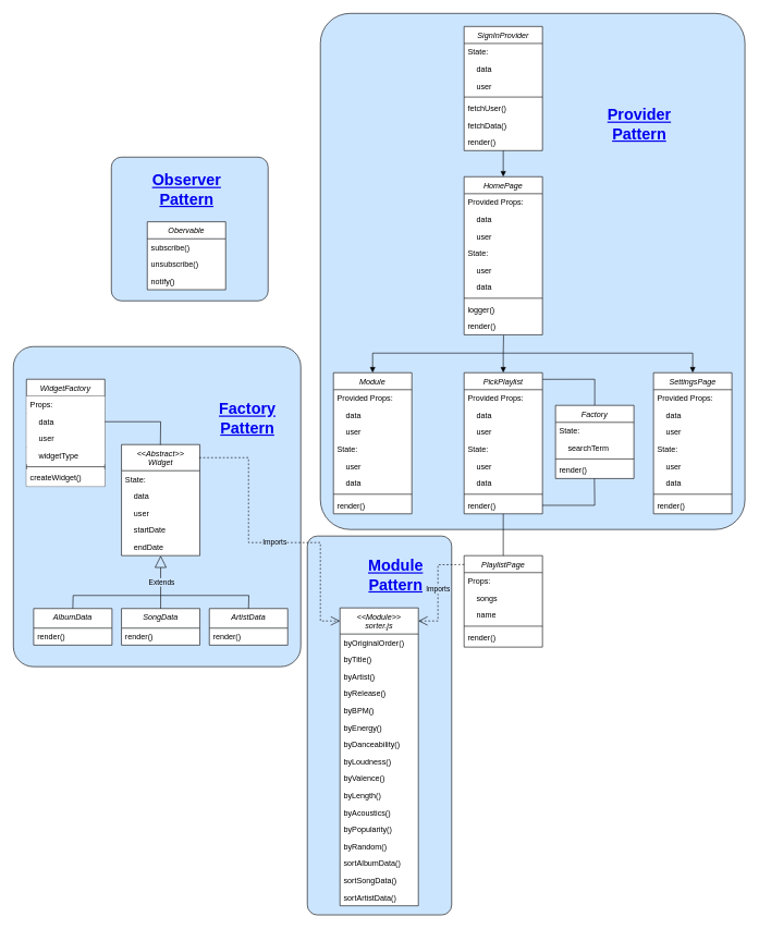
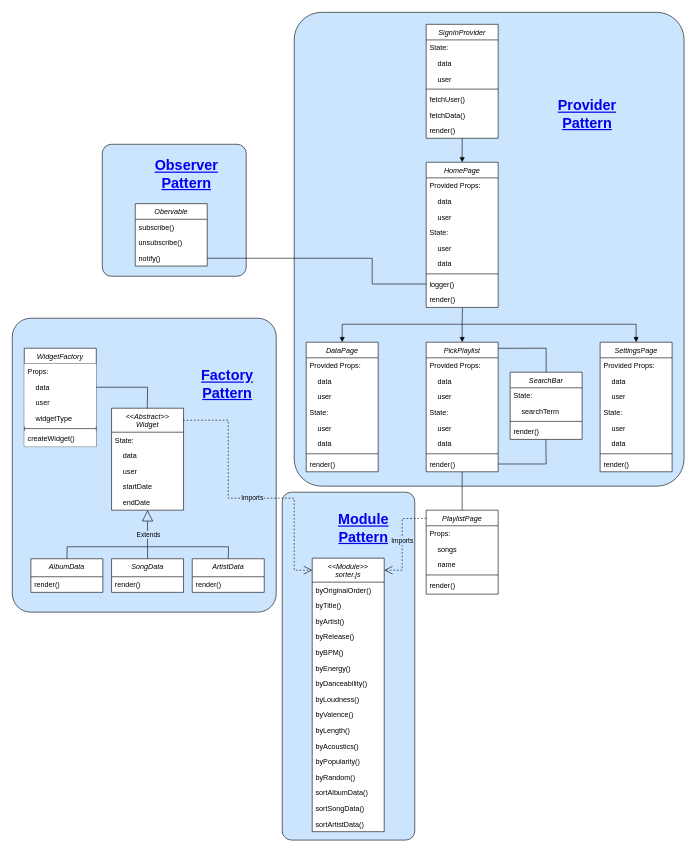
- <mxCell id="119" value="&lt;span style=&quot;font-size: 24px;&quot;&gt;&lt;b&gt;&lt;a href=&quot;https://www.patterns.dev/posts/observer-pattern&quot;&gt;Observer Pattern&lt;/a&gt;&lt;/b&gt;&lt;/span&gt;" style="text;strokeColor=none;align=center;fillColor=none;html=1;verticalAlign=middle;whiteSpace=wrap;rounded=0;movable=1;resizable=1;rotatable=1;deletable=1;editable=1;locked=0;connectable=1;" vertex="1" parent="1"><mxGeometry x="227.75" y="260" width="114.5" height="60" as="geometry" /></mxCell>
+ <mxCell id="119" value="&lt;span style=&quot;font-size: 24px;&quot;&gt;&lt;b&gt;&lt;a href=&quot;https://www.patterns.dev/posts/observer-pattern&quot;&gt;Observer Pattern&lt;/a&gt;&lt;/b&gt;&lt;/span&gt;" style="text;strokeColor=none;align=center;fillColor=none;html=1;verticalAlign=middle;whiteSpace=wrap;rounded=0;movable=1;resizable=1;rotatable=1;deletable=1;editable=1;locked=0;connectable=1;" vertex="1" parent="1"><mxGeometry x="252.75" y="260" width="114.5" height="60" as="geometry" /></mxCell>
+ <mxCell id="120" value="" style="endArrow=none;html=1;rounded=0;exitX=1;exitY=0.5;exitDx=0;exitDy=0;entryX=0;entryY=0.5;entryDx=0;entryDy=0;movable=1;resizable=1;rotatable=1;deletable=1;editable=1;locked=0;connectable=1;" edge="1" parent="1" source="118" target="21"><mxGeometry width="50" height="50" relative="1" as="geometry"><mxPoint x="410" y="580" as="sourcePoint" /><mxPoint x="460" y="530" as="targetPoint" /><Array as="points"><mxPoint x="620" y="430" /><mxPoint x="620" y="473" /></Array></mxGeometry></mxCell>
- <mxCell id="41" value="Module" style="swimlane;fontStyle=2;align=center;verticalAlign=top;childLayout=stackLayout;horizontal=1;startSize=26;horizontalStack=0;resizeParent=1;resizeLast=0;collapsible=1;marginBottom=0;rounded=0;shadow=0;strokeWidth=1;swimlaneFillColor=default;movable=1;resizable=1;rotatable=1;deletable=1;editable=1;locked=0;connectable=1;" vertex="1" parent="1"><mxGeometry x="510" y="570" width="120" height="216" as="geometry"><mxRectangle x="230" y="140" width="160" height="26" as="alternateBounds" /></mxGeometry></mxCell>
+ <mxCell id="41" value="DataPage" style="swimlane;fontStyle=2;align=center;verticalAlign=top;childLayout=stackLayout;horizontal=1;startSize=26;horizontalStack=0;resizeParent=1;resizeLast=0;collapsible=1;marginBottom=0;rounded=0;shadow=0;strokeWidth=1;swimlaneFillColor=default;movable=1;resizable=1;rotatable=1;deletable=1;editable=1;locked=0;connectable=1;" vertex="1" parent="1"><mxGeometry x="510" y="570" width="120" height="216" as="geometry"><mxRectangle x="230" y="140" width="160" height="26" as="alternateBounds" /></mxGeometry></mxCell>
- <mxCell id="76" value="Factory" style="swimlane;fontStyle=2;align=center;verticalAlign=top;childLayout=stackLayout;horizontal=1;startSize=26;horizontalStack=0;resizeParent=1;resizeLast=0;collapsible=1;marginBottom=0;rounded=0;shadow=0;strokeWidth=1;swimlaneFillColor=default;movable=1;resizable=1;rotatable=1;deletable=1;editable=1;locked=0;connectable=1;" vertex="1" parent="1"><mxGeometry x="850" width="120" height="112" as="geometry" y="620"><mxRectangle x="230" y="140" width="160" height="26" as="alternateBounds" /></mxGeometry></mxCell>
+ <mxCell id="76" value="SearchBar" style="swimlane;fontStyle=2;align=center;verticalAlign=top;childLayout=stackLayout;horizontal=1;startSize=26;horizontalStack=0;resizeParent=1;resizeLast=0;collapsible=1;marginBottom=0;rounded=0;shadow=0;strokeWidth=1;swimlaneFillColor=default;movable=1;resizable=1;rotatable=1;deletable=1;editable=1;locked=0;connectable=1;" vertex="1" parent="1"><mxGeometry x="850" width="120" height="112" as="geometry" y="620"><mxRectangle x="230" y="140" width="160" height="26" as="alternateBounds" /></mxGeometry></mxCell>
